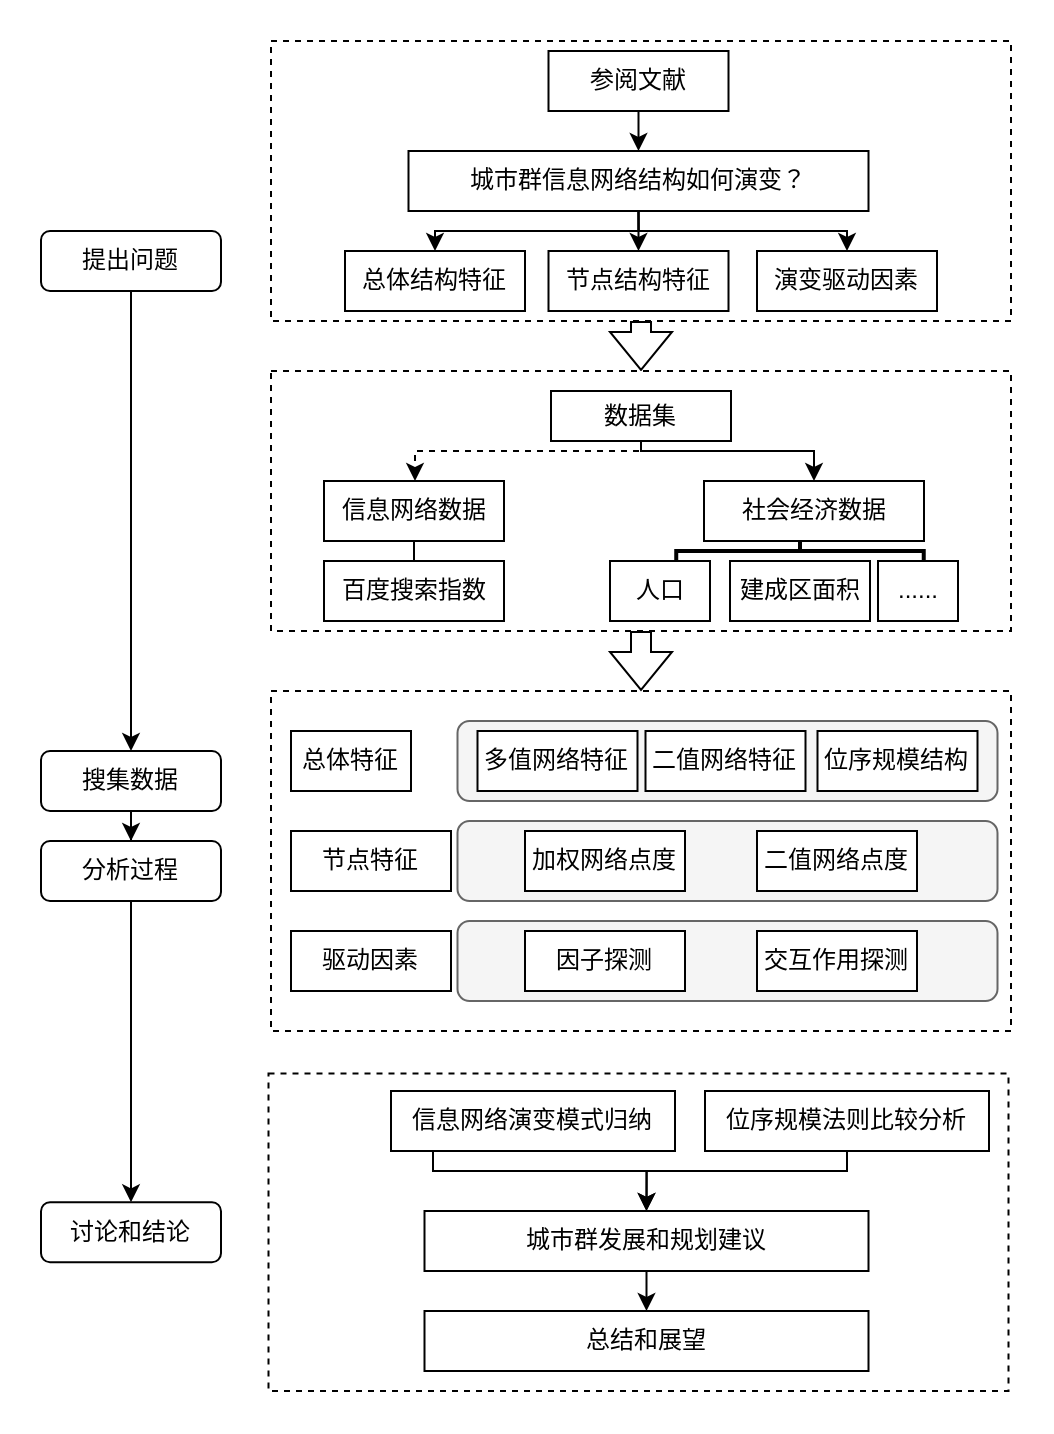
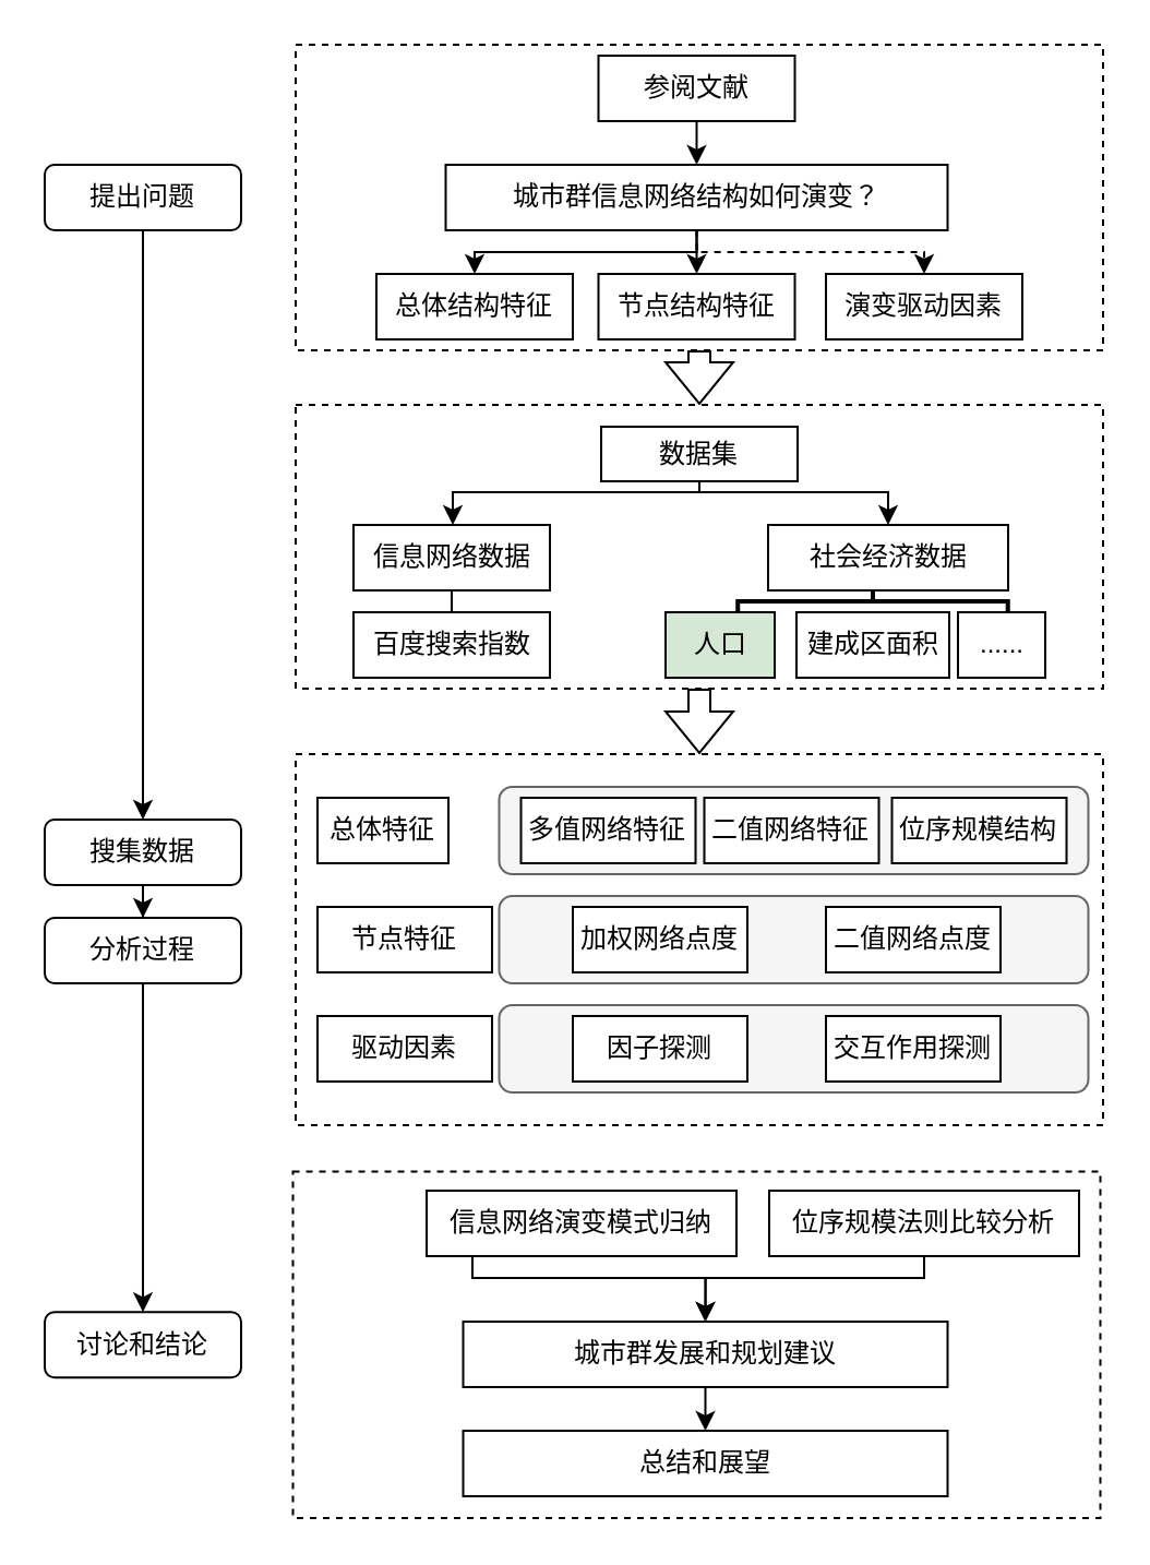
- <mxCell id="19" style="edgeStyle=orthogonalEdgeStyle;rounded=0;orthogonalLoop=1;jettySize=auto;html=1;exitX=0.5;exitY=1;exitDx=0;exitDy=0;entryX=0.5;entryY=0;entryDx=0;entryDy=0;" edge="1" parent="1" source="20" target="16"><mxGeometry relative="1" as="geometry"><Array as="points"><mxPoint x="319" y="115" /><mxPoint x="423" y="115" /></Array></mxGeometry></mxCell>
+ <mxCell id="19" style="edgeStyle=orthogonalEdgeStyle;rounded=0;orthogonalLoop=1;jettySize=auto;html=1;exitX=0.5;exitY=1;exitDx=0;exitDy=0;entryX=0.5;entryY=0;entryDx=0;entryDy=0;dashed=1;" edge="1" parent="1" source="20" target="16"><mxGeometry relative="1" as="geometry"><Array as="points"><mxPoint x="319" y="115" /><mxPoint x="423" y="115" /></Array></mxGeometry></mxCell>
- <mxCell id="5" value="提出问题" style="rounded=1;whiteSpace=wrap;html=1;" parent="1" vertex="1"><mxGeometry x="20" y="115" width="90" height="30" as="geometry" /></mxCell>
+ <mxCell id="5" value="提出问题" style="rounded=1;whiteSpace=wrap;html=1;" parent="1" vertex="1"><mxGeometry x="20" y="75" width="90" height="30" as="geometry" /></mxCell>
- <mxCell id="23" style="edgeStyle=orthogonalEdgeStyle;rounded=0;orthogonalLoop=1;jettySize=auto;html=1;exitX=0.5;exitY=1;exitDx=0;exitDy=0;dashed=1;" edge="1" parent="1" source="25" target="27"><mxGeometry relative="1" as="geometry"><Array as="points"><mxPoint x="320" y="225" /><mxPoint x="207" y="225" /></Array></mxGeometry></mxCell>
+ <mxCell id="23" style="edgeStyle=orthogonalEdgeStyle;rounded=0;orthogonalLoop=1;jettySize=auto;html=1;exitX=0.5;exitY=1;exitDx=0;exitDy=0;" edge="1" parent="1" source="25" target="27"><mxGeometry relative="1" as="geometry"><Array as="points"><mxPoint x="320" y="225" /><mxPoint x="207" y="225" /></Array></mxGeometry></mxCell>
- <mxCell id="30" value="人口" style="rounded=0;whiteSpace=wrap;html=1;" parent="1" vertex="1"><mxGeometry x="304.5" y="280" width="50" height="30" as="geometry" /></mxCell>
+ <mxCell id="30" value="人口" style="rounded=0;whiteSpace=wrap;html=1;fillColor=#d5e8d4;" parent="1" vertex="1"><mxGeometry x="304.5" y="280" width="50" height="30" as="geometry" /></mxCell>
